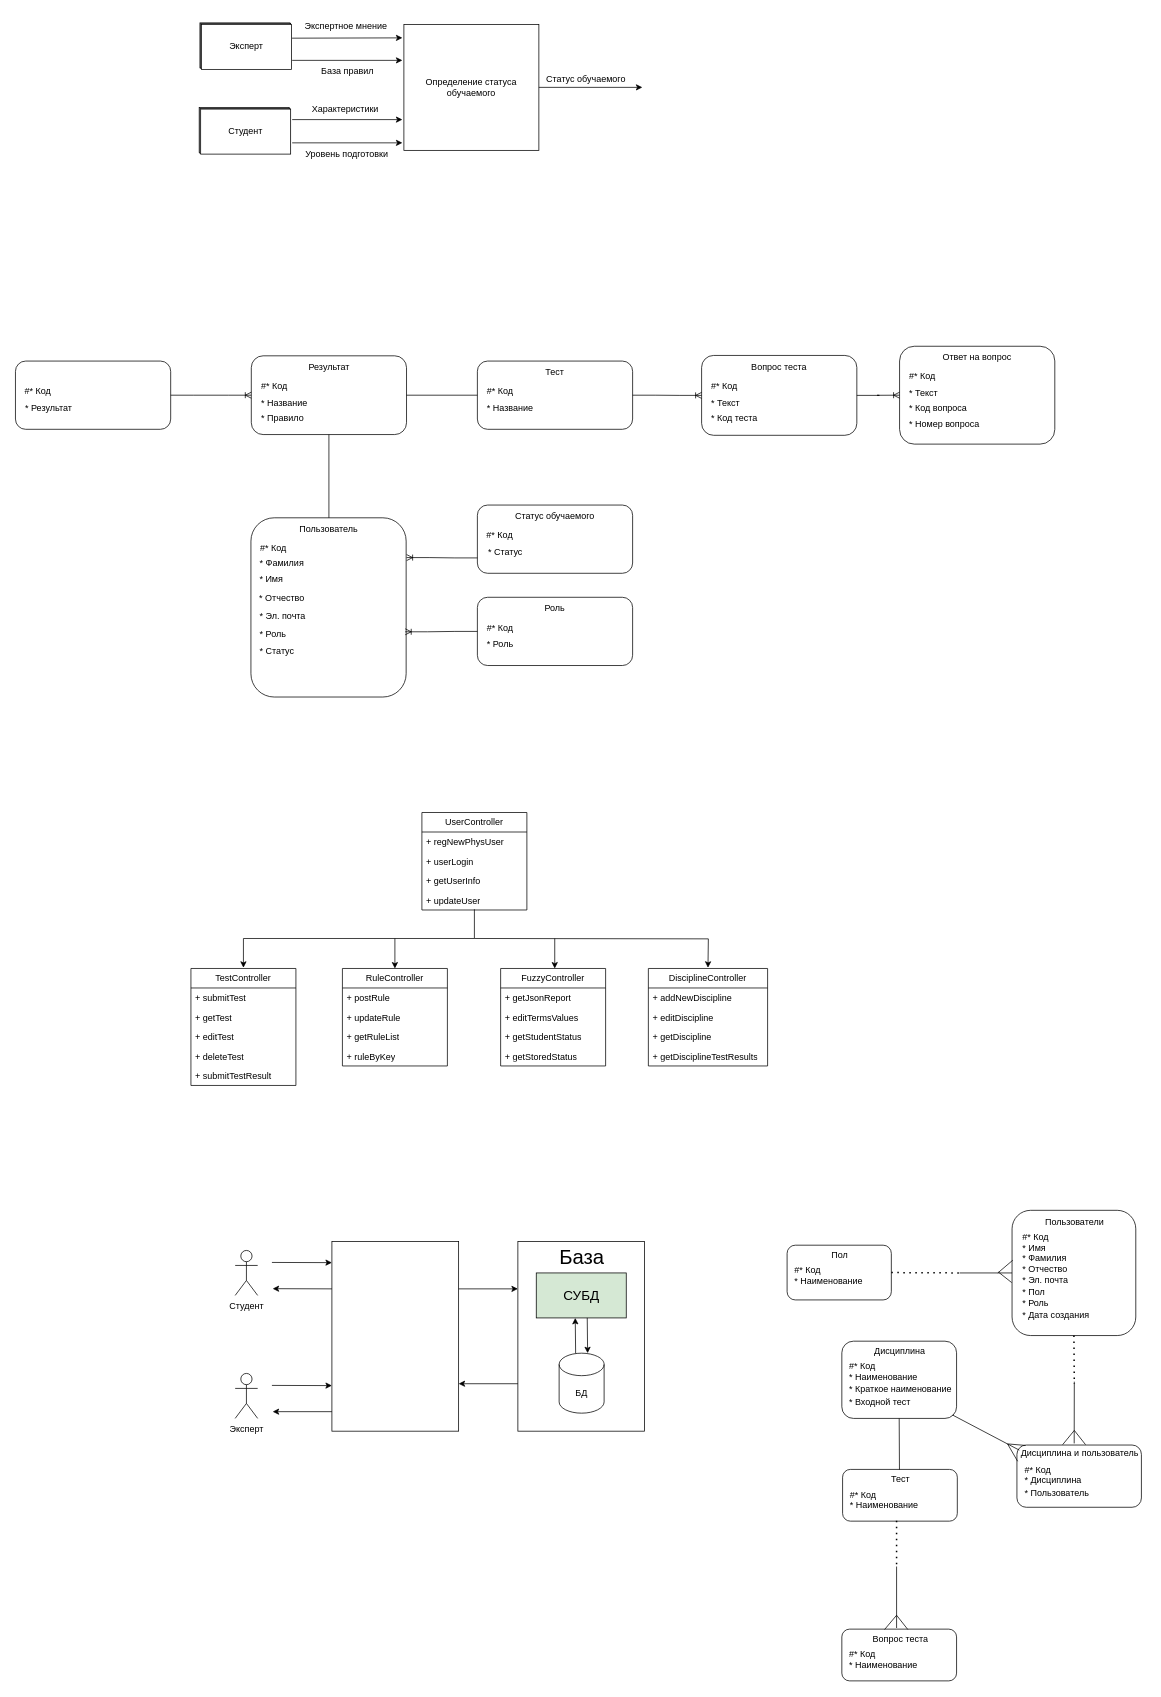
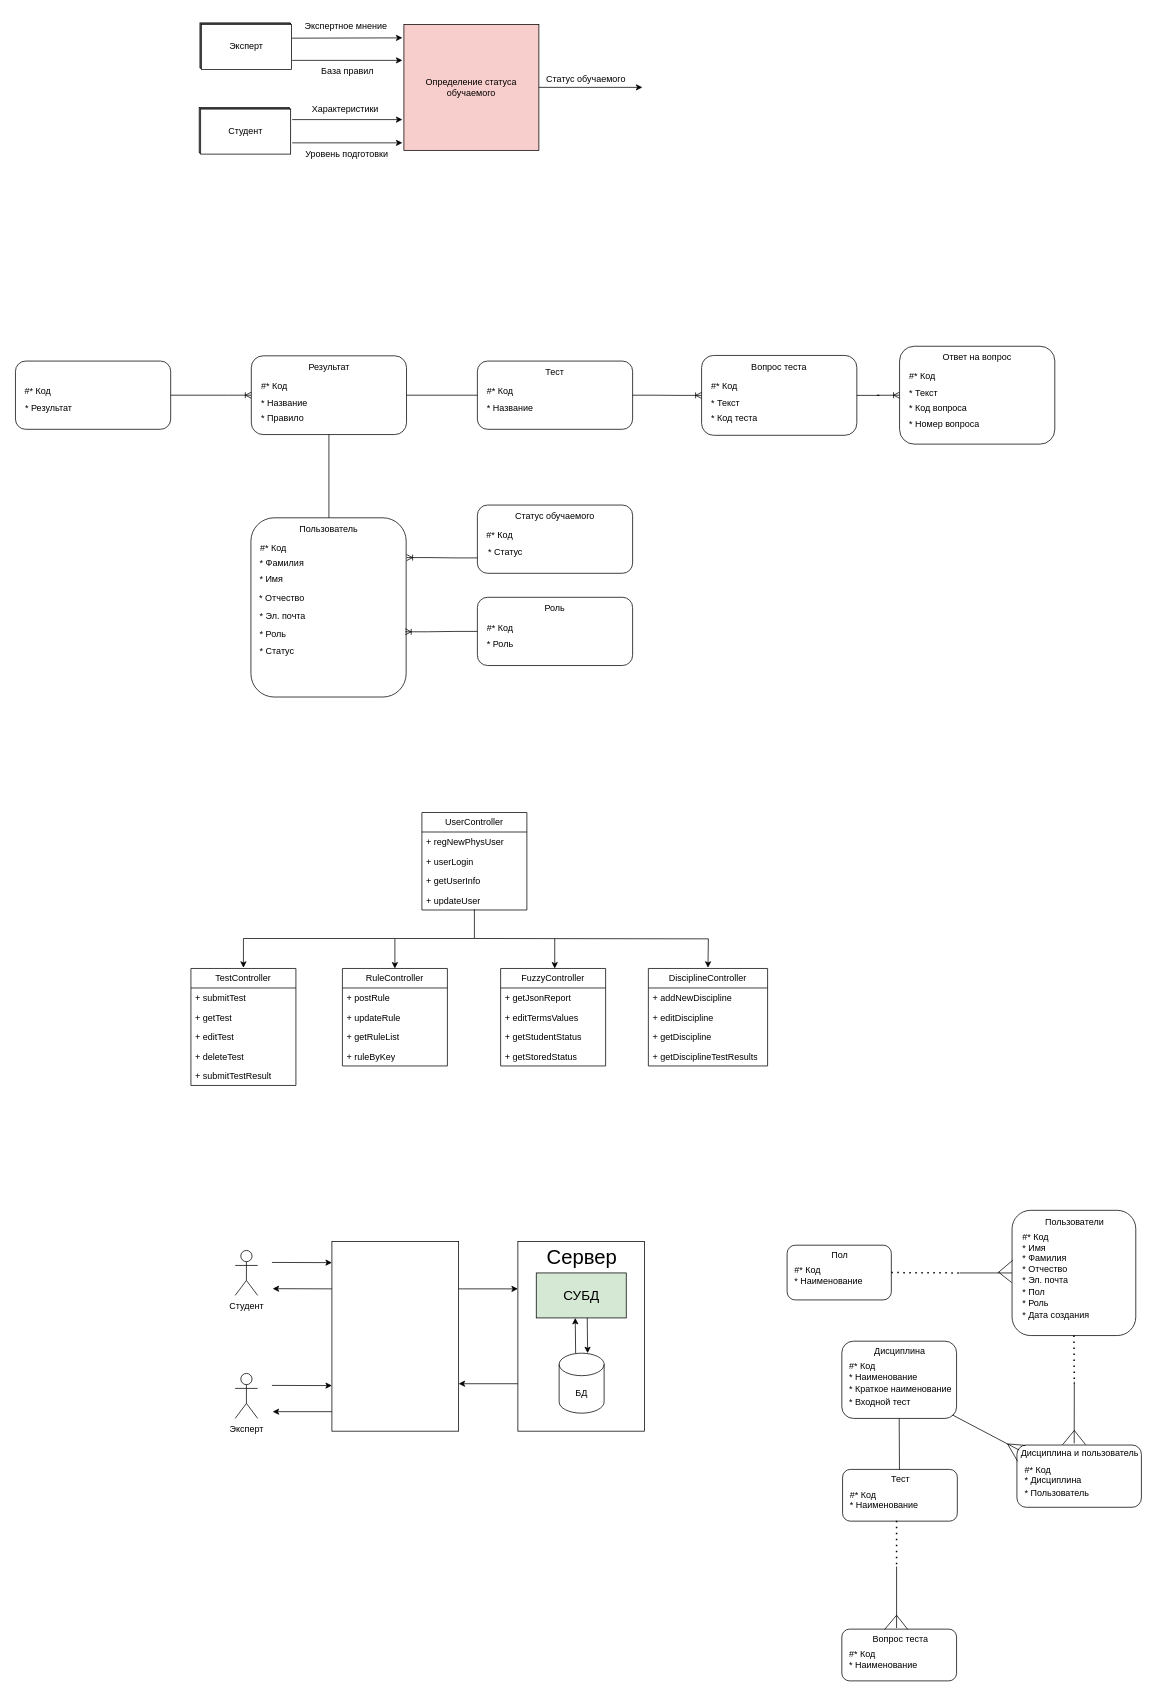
- <mxCell id="8" value="Определение статуса обучаемого" style="rounded=0;whiteSpace=wrap;html=1;" parent="1" vertex="1"><mxGeometry x="538" y="32" width="180" height="168" as="geometry" /></mxCell>
+ <mxCell id="8" value="Определение статуса обучаемого" style="rounded=0;whiteSpace=wrap;html=1;fillColor=#f8cecc;" parent="1" vertex="1"><mxGeometry x="538" y="32" width="180" height="168" as="geometry" /></mxCell>
- <mxCell id="104" value="&lt;font style=&quot;font-size: 27px;&quot;&gt;База&lt;/font&gt;" style="text;html=1;align=center;verticalAlign=middle;resizable=0;points=[];autosize=1;strokeColor=none;fillColor=none;" parent="1" vertex="1"><mxGeometry x="719" y="1655" width="112" height="44" as="geometry" /></mxCell>
+ <mxCell id="104" value="&lt;font style=&quot;font-size: 27px;&quot;&gt;Сервер&lt;/font&gt;" style="text;html=1;align=center;verticalAlign=middle;resizable=0;points=[];autosize=1;strokeColor=none;fillColor=none;" parent="1" vertex="1"><mxGeometry x="719" y="1655" width="112" height="44" as="geometry" /></mxCell>
